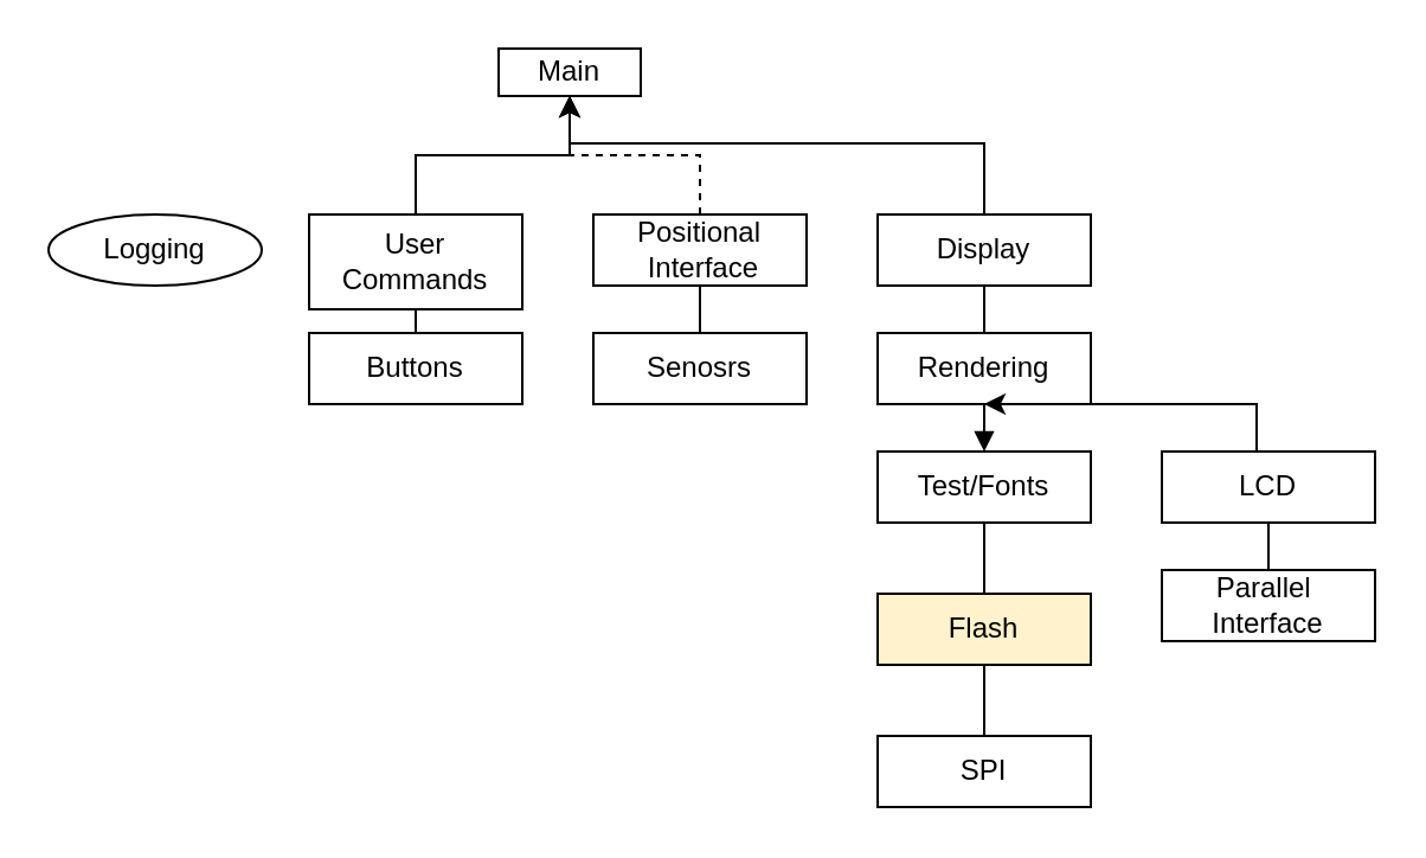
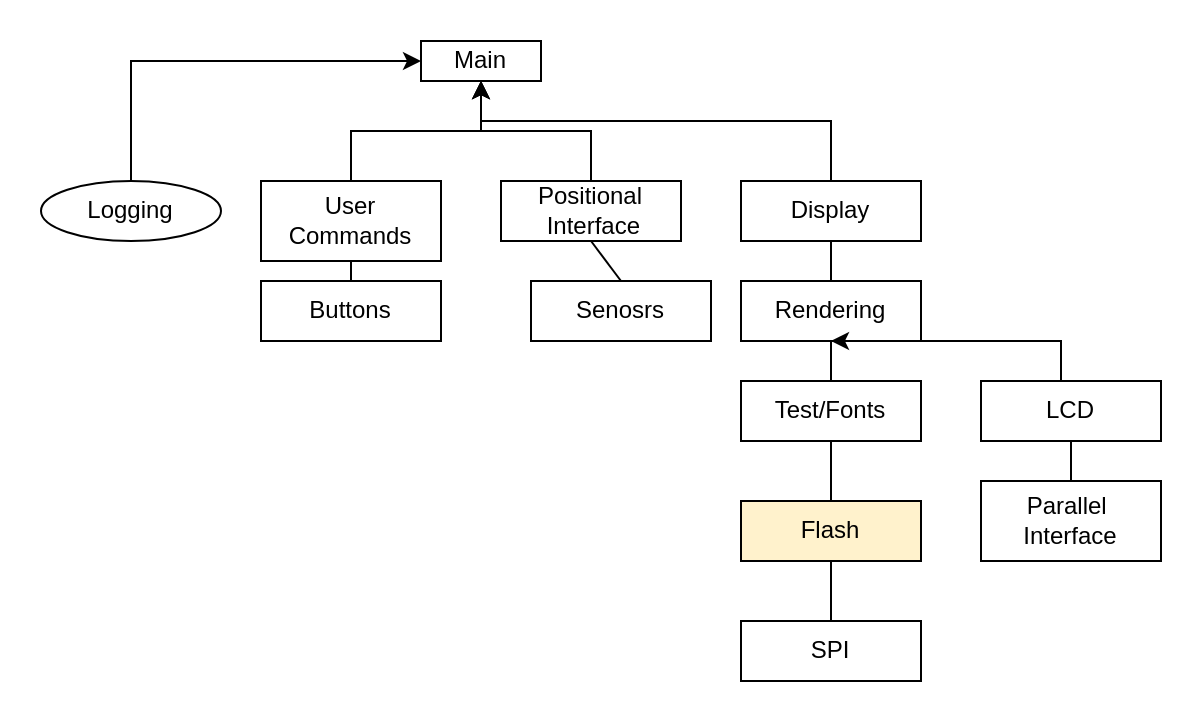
+ <mxCell id="18" style="edgeStyle=orthogonalEdgeStyle;rounded=0;orthogonalLoop=1;jettySize=auto;html=1;entryX=0;entryY=0.5;entryDx=0;entryDy=0;" edge="1" parent="1" source="19" target="2"><mxGeometry relative="1" as="geometry"><Array as="points"><mxPoint x="65" y="30" /></Array></mxGeometry></mxCell>
- <mxCell id="6" value="" style="edgeStyle=orthogonalEdgeStyle;rounded=0;orthogonalLoop=1;jettySize=auto;html=1;dashed=1;" edge="1" parent="1" source="7" target="2"><mxGeometry relative="1" as="geometry" /></mxCell>
+ <mxCell id="6" value="" style="edgeStyle=orthogonalEdgeStyle;rounded=0;orthogonalLoop=1;jettySize=auto;html=1;" edge="1" parent="1" source="7" target="2"><mxGeometry relative="1" as="geometry" /></mxCell>
- <mxCell id="8" value="Senosrs" style="rounded=0;whiteSpace=wrap;html=1;" vertex="1" parent="1"><mxGeometry x="250" y="140" width="90" height="30" as="geometry" /></mxCell>
+ <mxCell id="8" value="Senosrs" style="rounded=0;whiteSpace=wrap;html=1;" vertex="1" parent="1"><mxGeometry x="265" y="140" width="90" height="30" as="geometry" /></mxCell>
- <mxCell id="23" value="" style="endArrow=block;html=1;rounded=0;entryX=0.5;entryY=0;entryDx=0;entryDy=0;exitX=0.5;exitY=1;exitDx=0;exitDy=0;" edge="1" parent="1" source="11" target="12"><mxGeometry width="50" height="50" relative="1" as="geometry"><mxPoint x="315" y="140" as="sourcePoint" /><mxPoint x="315" y="160" as="targetPoint" /></mxGeometry></mxCell>
+ <mxCell id="23" value="" style="endArrow=none;html=1;rounded=0;entryX=0.5;entryY=0;entryDx=0;entryDy=0;exitX=0.5;exitY=1;exitDx=0;exitDy=0;" edge="1" parent="1" source="11" target="12"><mxGeometry width="50" height="50" relative="1" as="geometry"><mxPoint x="315" y="140" as="sourcePoint" /><mxPoint x="315" y="160" as="targetPoint" /></mxGeometry></mxCell>
- <mxCell id="17" value="Parallel&amp;nbsp;&lt;br&gt;Interface" style="rounded=0;whiteSpace=wrap;html=1;" vertex="1" parent="1"><mxGeometry x="490" y="240" width="90" height="30" as="geometry" /></mxCell>
+ <mxCell id="17" value="Parallel&amp;nbsp;&lt;br&gt;Interface" style="rounded=0;whiteSpace=wrap;html=1;" vertex="1" parent="1"><mxGeometry x="490" y="240" width="90" height="40" as="geometry" /></mxCell>
